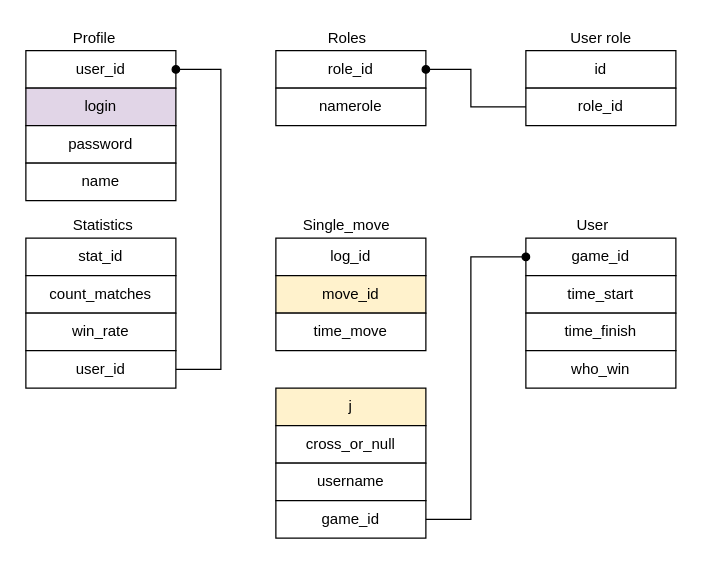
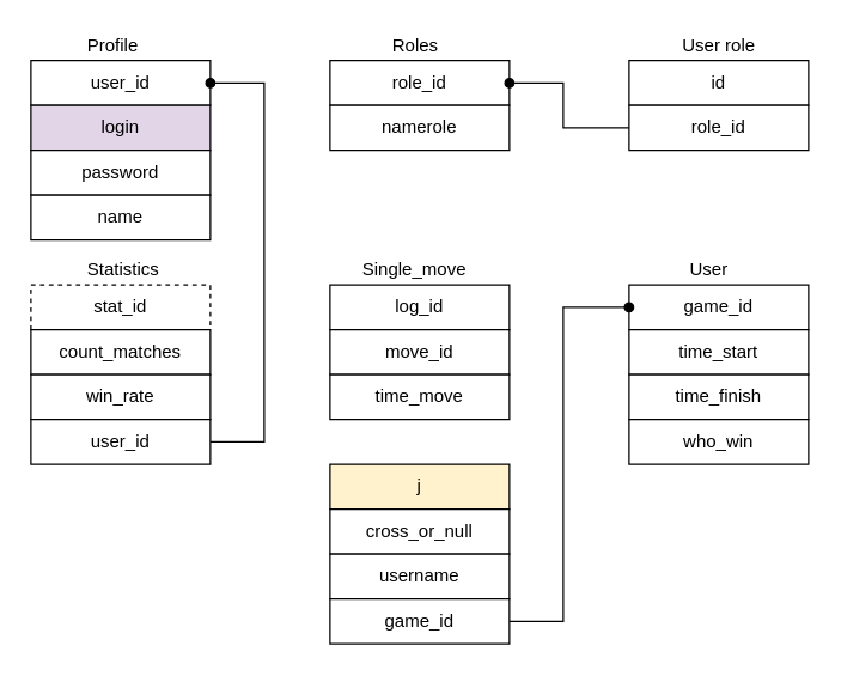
- <mxCell id="10" value="stat_id" style="rounded=0;whiteSpace=wrap;html=1;" parent="1" vertex="1"><mxGeometry x="20" y="190" width="120" height="30" as="geometry" /></mxCell>
+ <mxCell id="10" value="stat_id" style="rounded=0;whiteSpace=wrap;html=1;dashed=1;" parent="1" vertex="1"><mxGeometry x="20" y="190" width="120" height="30" as="geometry" /></mxCell>
- <mxCell id="15" value="move_id" style="rounded=0;whiteSpace=wrap;html=1;fillColor=#fff2cc;" parent="1" vertex="1"><mxGeometry x="220" y="220" width="120" height="30" as="geometry" /></mxCell>
+ <mxCell id="15" value="move_id" style="rounded=0;whiteSpace=wrap;html=1;" parent="1" vertex="1"><mxGeometry x="220" y="220" width="120" height="30" as="geometry" /></mxCell>
